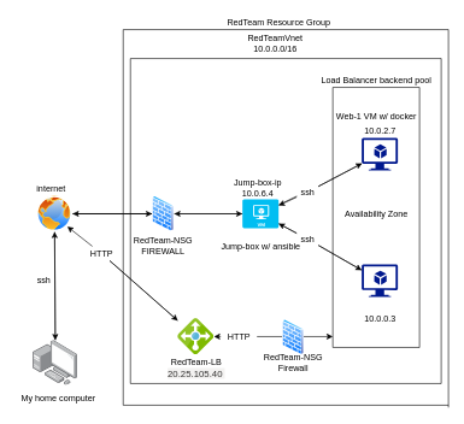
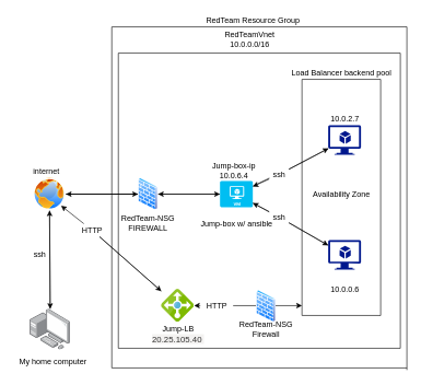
- <mxCell id="26" value="Web-1 VM w/ docker" style="text;html=1;resizable=0;autosize=1;align=center;verticalAlign=middle;points=[];fillColor=none;strokeColor=none;rounded=0;" vertex="1" parent="1"><mxGeometry x="455" y="150" width="130" height="20" as="geometry" /></mxCell>
- <mxCell id="27" value="10.0.0.3" style="text;html=1;resizable=0;autosize=1;align=center;verticalAlign=middle;points=[];fillColor=none;strokeColor=none;rounded=0;" vertex="1" parent="1"><mxGeometry x="495" y="430" width="60" height="20" as="geometry" /></mxCell>
+ <mxCell id="27" value="10.0.0.6" style="text;html=1;resizable=0;autosize=1;align=center;verticalAlign=middle;points=[];fillColor=none;strokeColor=none;rounded=0;" vertex="1" parent="1"><mxGeometry x="495" y="430" width="60" height="20" as="geometry" /></mxCell>
- <mxCell id="37" value="RedTeam-LB" style="text;html=1;resizable=0;autosize=1;align=center;verticalAlign=middle;points=[];fillColor=none;strokeColor=none;rounded=0;" vertex="1" parent="1"><mxGeometry x="225.5" y="491.2" width="90" height="20" as="geometry" /></mxCell>
+ <mxCell id="37" value="Jump-LB" style="text;html=1;resizable=0;autosize=1;align=center;verticalAlign=middle;points=[];fillColor=none;strokeColor=none;rounded=0;" vertex="1" parent="1"><mxGeometry x="225.5" y="491.2" width="90" height="20" as="geometry" /></mxCell>
